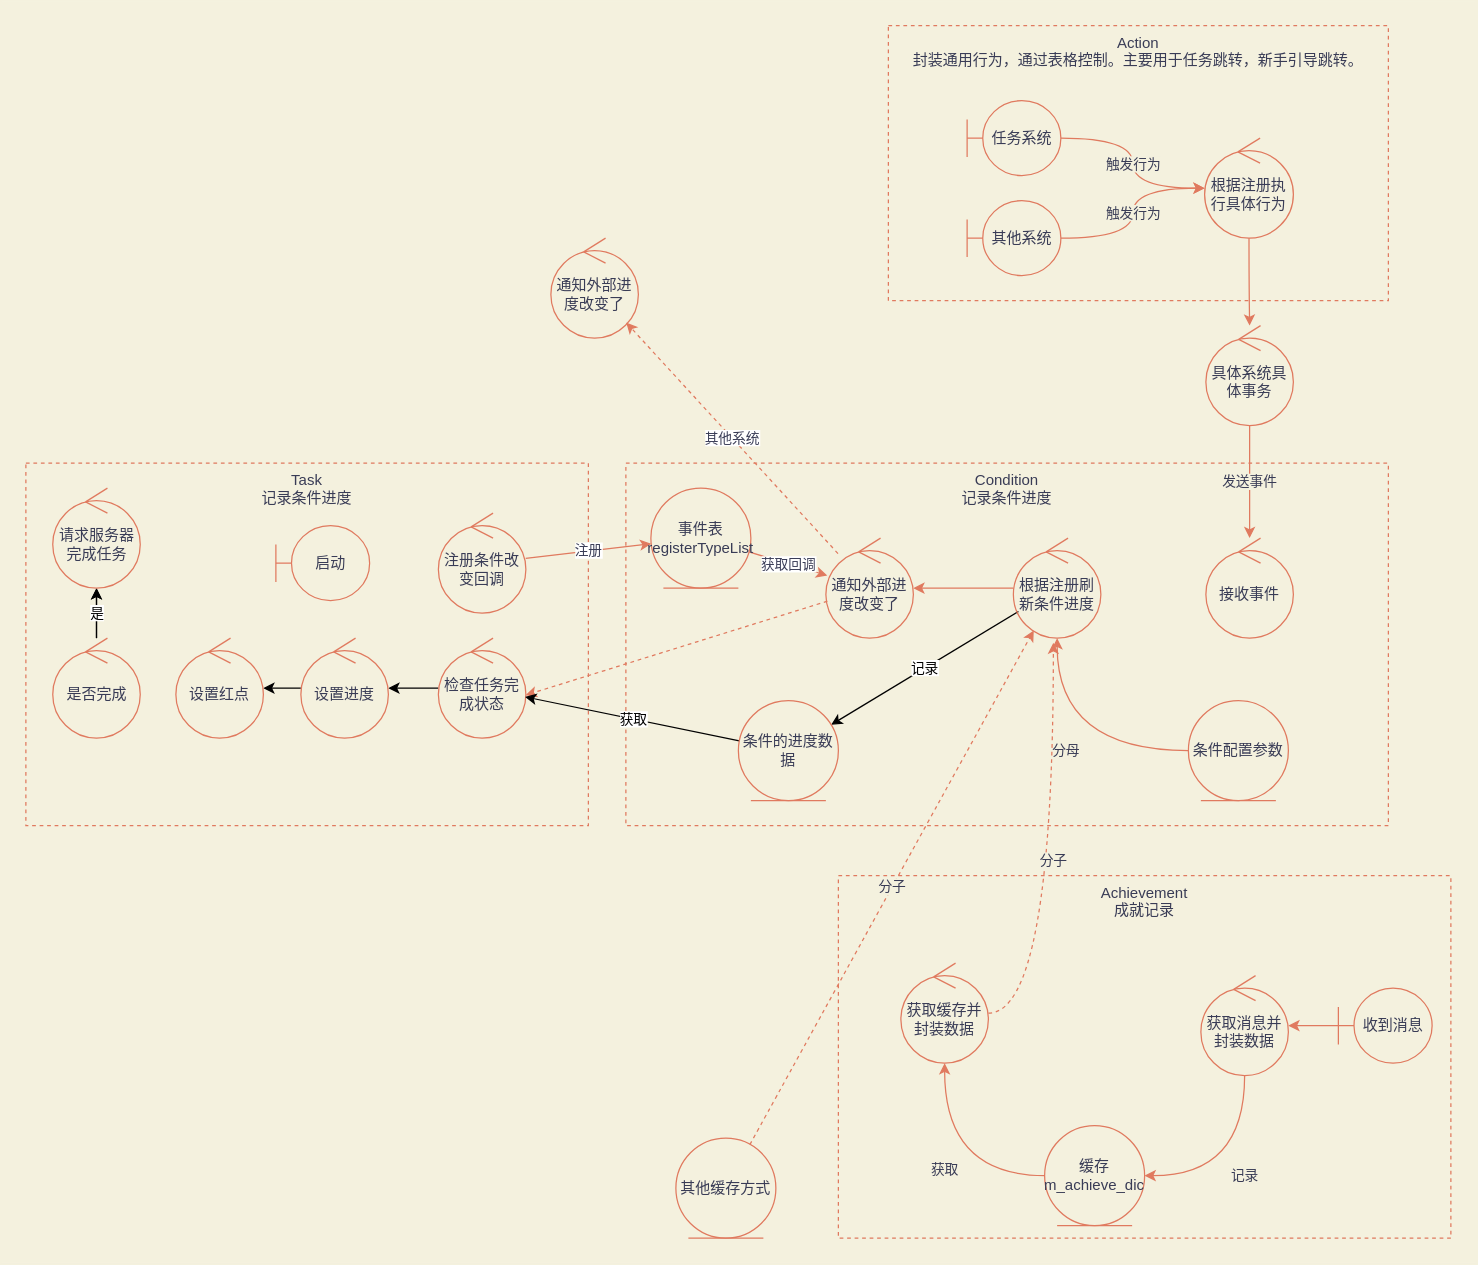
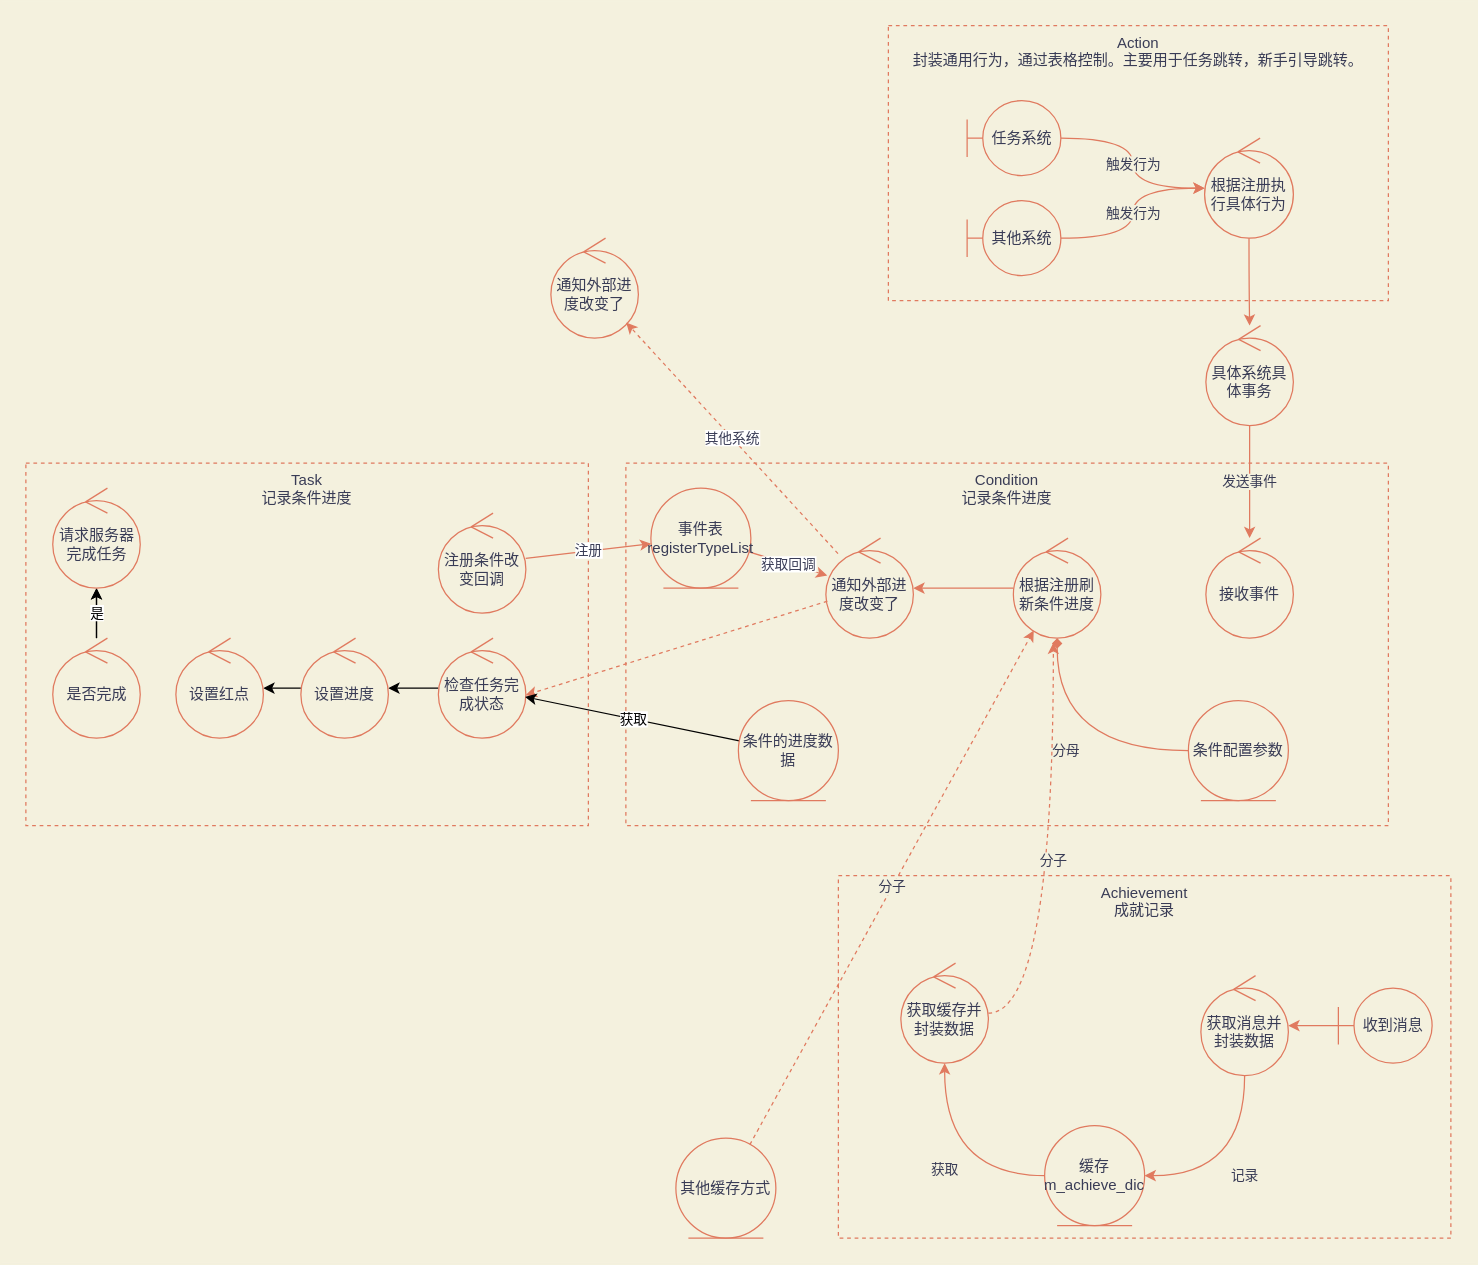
- <mxCell id="38" value="启动" style="shape=umlBoundary;whiteSpace=wrap;html=1;fillColor=none;strokeColor=#E07A5F;fontColor=#393C56;" parent="1" vertex="1"><mxGeometry x="220" y="420" width="75" height="60" as="geometry" /></mxCell>
- <mxCell id="19" value="分母" style="edgeStyle=orthogonalEdgeStyle;rounded=0;orthogonalLoop=1;jettySize=auto;html=1;labelBackgroundColor=#F4F1DE;strokeColor=#E07A5F;fontColor=#393C56;curved=1;" parent="1" source="20" target="16" edge="1"><mxGeometry relative="1" as="geometry" /></mxCell>
+ <mxCell id="19" value="分母" style="edgeStyle=orthogonalEdgeStyle;rounded=0;orthogonalLoop=1;jettySize=auto;html=1;labelBackgroundColor=#F4F1DE;strokeColor=#E07A5F;fontColor=#393C56;curved=1;endArrow=diamond;" parent="1" source="20" target="16" edge="1"><mxGeometry relative="1" as="geometry" /></mxCell>
- <mxCell id="15" value="记录" style="rounded=0;orthogonalLoop=1;jettySize=auto;html=1;" edge="1" parent="1" source="16" target="42"><mxGeometry relative="1" as="geometry" /></mxCell>
